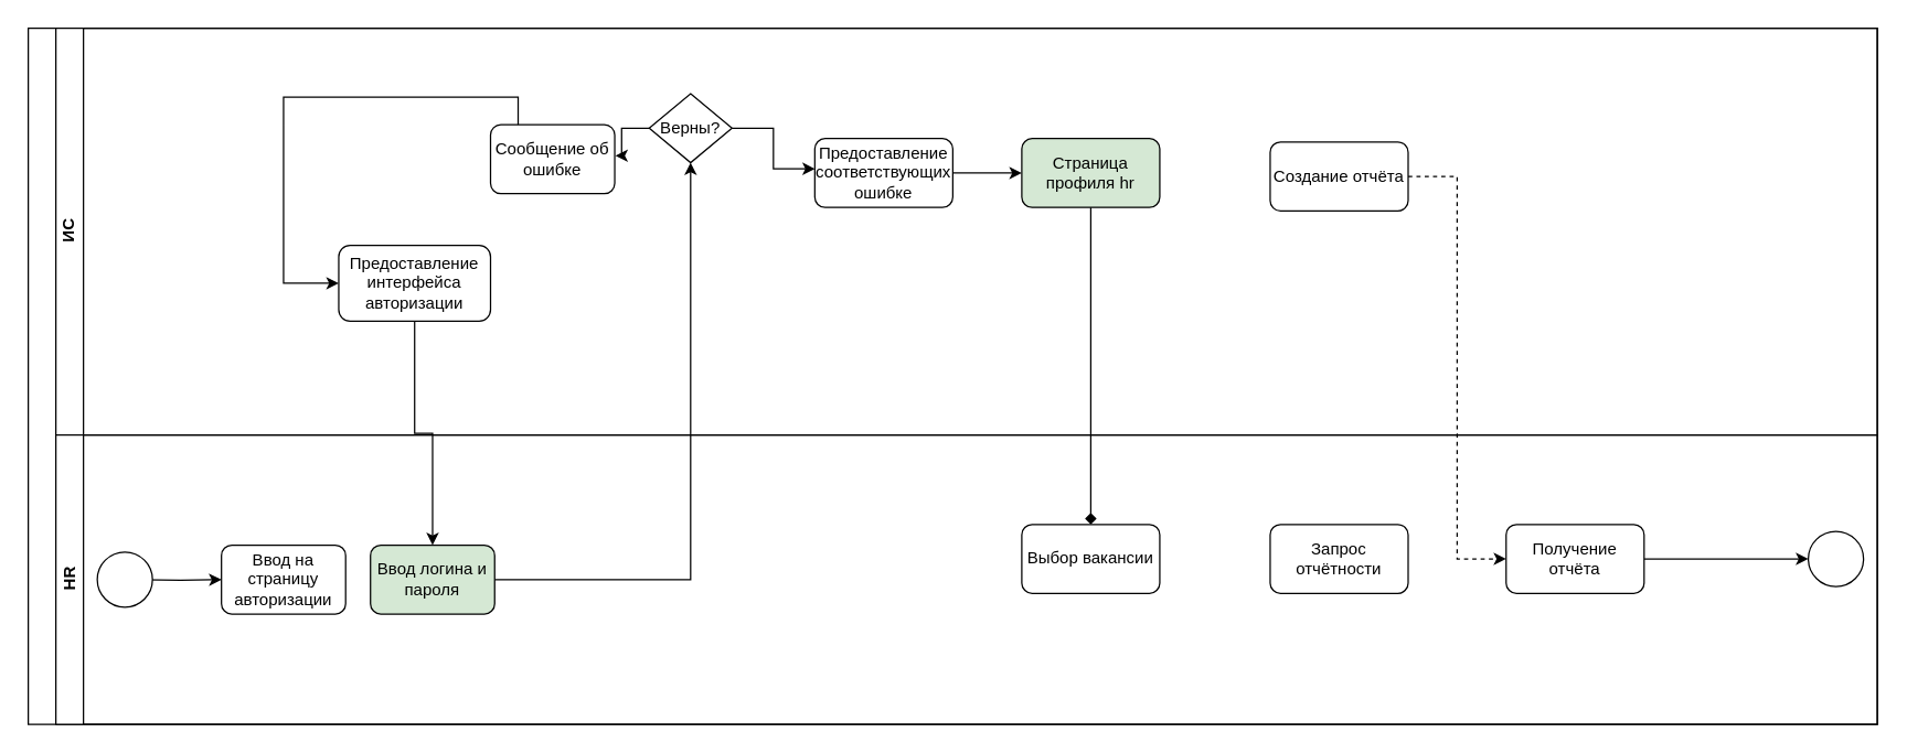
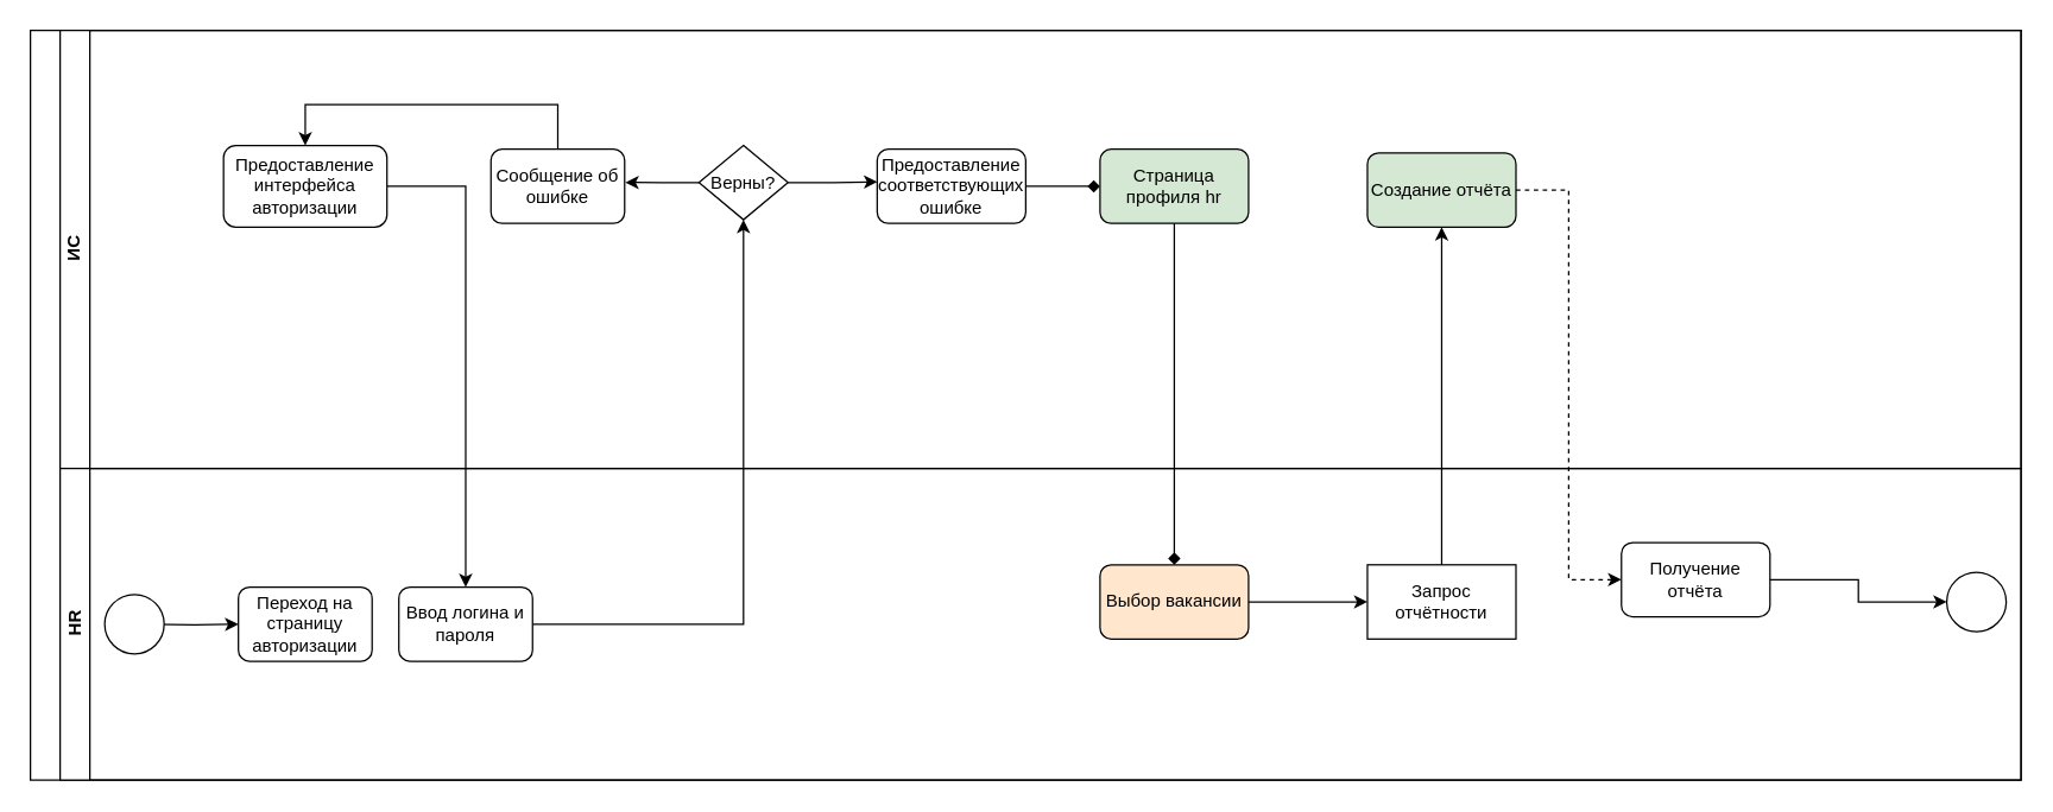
- <mxCell id="7" value="Верны?" style="rhombus;whiteSpace=wrap;html=1;" parent="5" vertex="1"><mxGeometry x="430" y="47.5" width="60" height="50" as="geometry" /></mxCell>
+ <mxCell id="7" value="Верны?" style="rhombus;whiteSpace=wrap;html=1;" parent="5" vertex="1"><mxGeometry x="430" y="77.5" width="60" height="50" as="geometry" /></mxCell>
- <mxCell id="9" value="Сообщение об ошибке" style="rounded=1;whiteSpace=wrap;html=1;" parent="5" vertex="1"><mxGeometry x="315" y="70" width="90" height="50" as="geometry" /></mxCell>
+ <mxCell id="9" value="Сообщение об ошибке" style="rounded=1;whiteSpace=wrap;html=1;" parent="5" vertex="1"><mxGeometry x="290" y="80" width="90" height="50" as="geometry" /></mxCell>
- <mxCell id="11" style="edgeStyle=orthogonalEdgeStyle;rounded=0;orthogonalLoop=1;jettySize=auto;html=1;entryX=0;entryY=0.5;entryDx=0;entryDy=0;" parent="5" source="12" target="14" edge="1"><mxGeometry relative="1" as="geometry" /></mxCell>
+ <mxCell id="11" style="edgeStyle=orthogonalEdgeStyle;rounded=0;orthogonalLoop=1;jettySize=auto;html=1;entryX=0;entryY=0.5;entryDx=0;entryDy=0;endArrow=diamond;" parent="5" source="12" target="14" edge="1"><mxGeometry relative="1" as="geometry" /></mxCell>
- <mxCell id="15" value="Создание отчёта" style="rounded=1;whiteSpace=wrap;html=1;" vertex="1" parent="5"><mxGeometry x="880" y="82.5" width="100" height="50" as="geometry" /></mxCell>
+ <mxCell id="15" value="Создание отчёта" style="rounded=1;whiteSpace=wrap;html=1;fillColor=#d5e8d4;" vertex="1" parent="5"><mxGeometry x="880" y="82.5" width="100" height="50" as="geometry" /></mxCell>
- <mxCell id="6" value="Предоставление интерфейса авторизации" style="rounded=1;whiteSpace=wrap;html=1;" parent="5" vertex="1"><mxGeometry x="205" y="157.5" width="110" height="55" as="geometry" /></mxCell>
+ <mxCell id="6" value="Предоставление интерфейса авторизации" style="rounded=1;whiteSpace=wrap;html=1;" parent="5" vertex="1"><mxGeometry x="110" y="77.5" width="110" height="55" as="geometry" /></mxCell>
+ <mxCell id="29" style="edgeStyle=orthogonalEdgeStyle;rounded=0;orthogonalLoop=1;jettySize=auto;html=1;entryX=0.5;entryY=1;entryDx=0;entryDy=0;" edge="1" parent="2" source="26" target="15"><mxGeometry relative="1" as="geometry" /></mxCell>
- <mxCell id="25" value="Выбор вакансии" style="rounded=1;whiteSpace=wrap;html=1;" vertex="1" parent="16"><mxGeometry x="700" y="65" width="100" height="50" as="geometry" /></mxCell>
+ <mxCell id="25" value="Выбор вакансии" style="rounded=1;whiteSpace=wrap;html=1;fillColor=#ffe6cc;" vertex="1" parent="16"><mxGeometry x="700" y="65" width="100" height="50" as="geometry" /></mxCell>
+ <mxCell id="24" style="edgeStyle=orthogonalEdgeStyle;rounded=0;orthogonalLoop=1;jettySize=auto;html=1;entryX=0;entryY=0.5;entryDx=0;entryDy=0;" edge="1" parent="16" source="25" target="26"><mxGeometry relative="1" as="geometry" /></mxCell>
- <mxCell id="26" value="Запрос отчётности" style="rounded=1;whiteSpace=wrap;html=1;" vertex="1" parent="16"><mxGeometry x="880" y="65" width="100" height="50" as="geometry" /></mxCell>
+ <mxCell id="26" value="Запрос отчётности" style="whiteSpace=wrap;html=1;rounded=0;" vertex="1" parent="16"><mxGeometry x="880" y="65" width="100" height="50" as="geometry" /></mxCell>
- <mxCell id="21" value="Получение отчёта" style="rounded=1;whiteSpace=wrap;html=1;" parent="16" vertex="1"><mxGeometry x="1051" y="65" width="100" height="50" as="geometry" /></mxCell>
+ <mxCell id="21" value="Получение отчёта" style="rounded=1;whiteSpace=wrap;html=1;" parent="16" vertex="1"><mxGeometry x="1051" y="50" width="100" height="50" as="geometry" /></mxCell>
- <mxCell id="18" value="Ввод на страницу авторизации" style="rounded=1;whiteSpace=wrap;html=1;" parent="16" vertex="1"><mxGeometry x="120" y="80" width="90" height="50" as="geometry" /></mxCell>
+ <mxCell id="18" value="Переход на страницу авторизации" style="rounded=1;whiteSpace=wrap;html=1;" parent="16" vertex="1"><mxGeometry x="120" y="80" width="90" height="50" as="geometry" /></mxCell>
- <mxCell id="19" value="Ввод логина и пароля" style="rounded=1;whiteSpace=wrap;html=1;fillColor=#d5e8d4;" parent="16" vertex="1"><mxGeometry x="228" y="80" width="90" height="50" as="geometry" /></mxCell>
+ <mxCell id="19" value="Ввод логина и пароля" style="rounded=1;whiteSpace=wrap;html=1;" parent="16" vertex="1"><mxGeometry x="228" y="80" width="90" height="50" as="geometry" /></mxCell>
